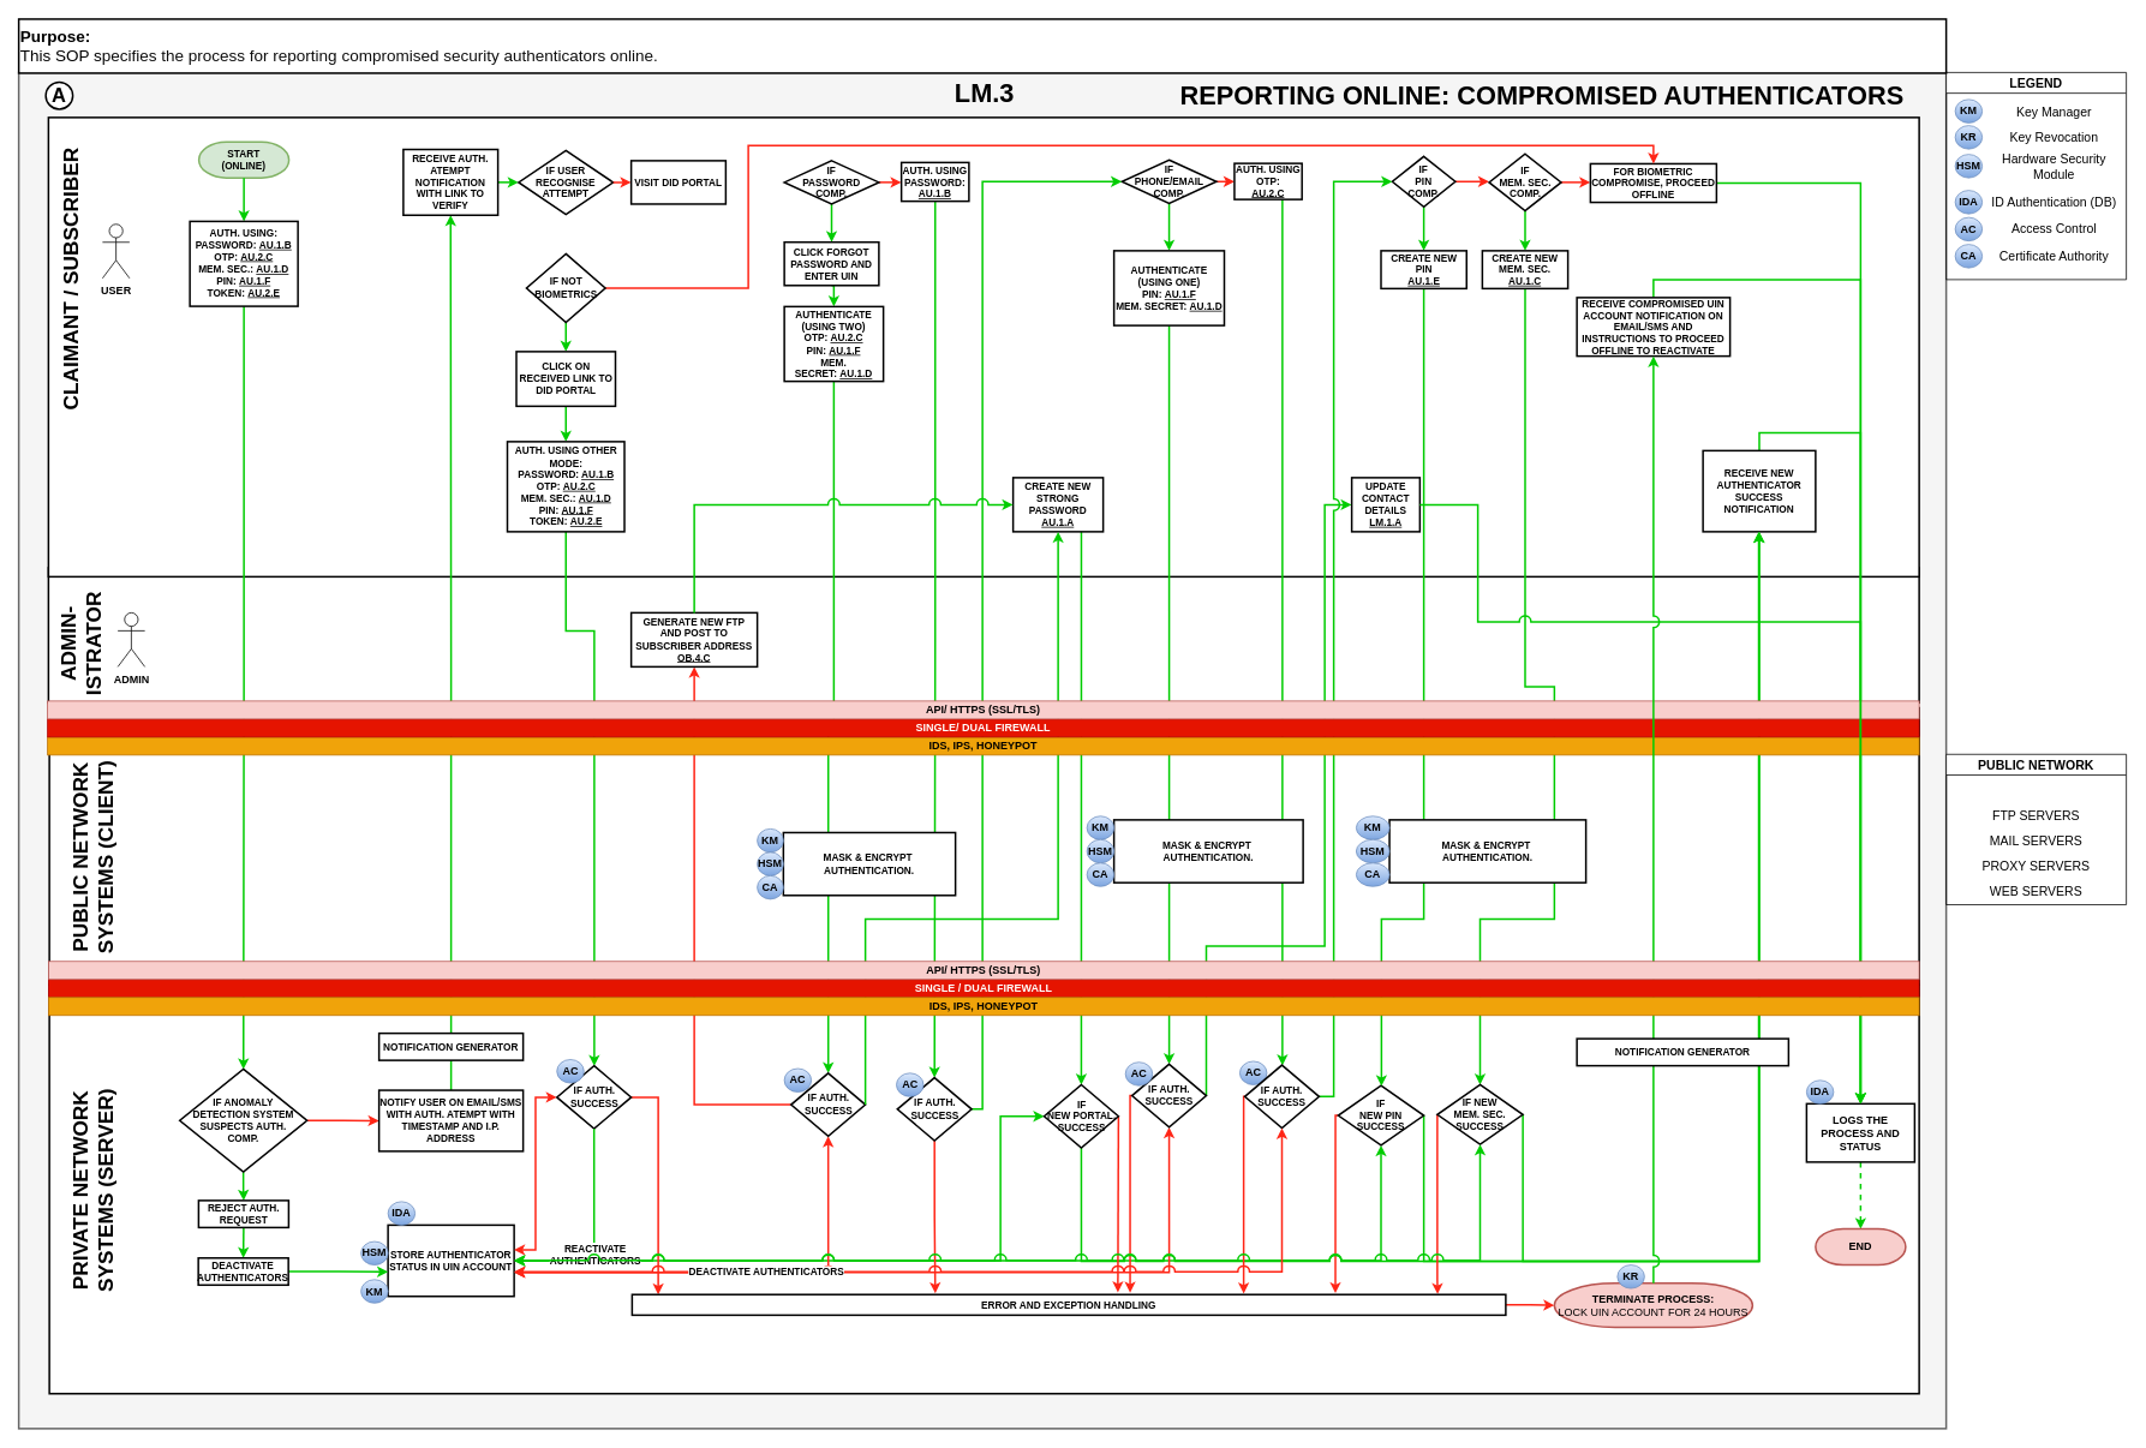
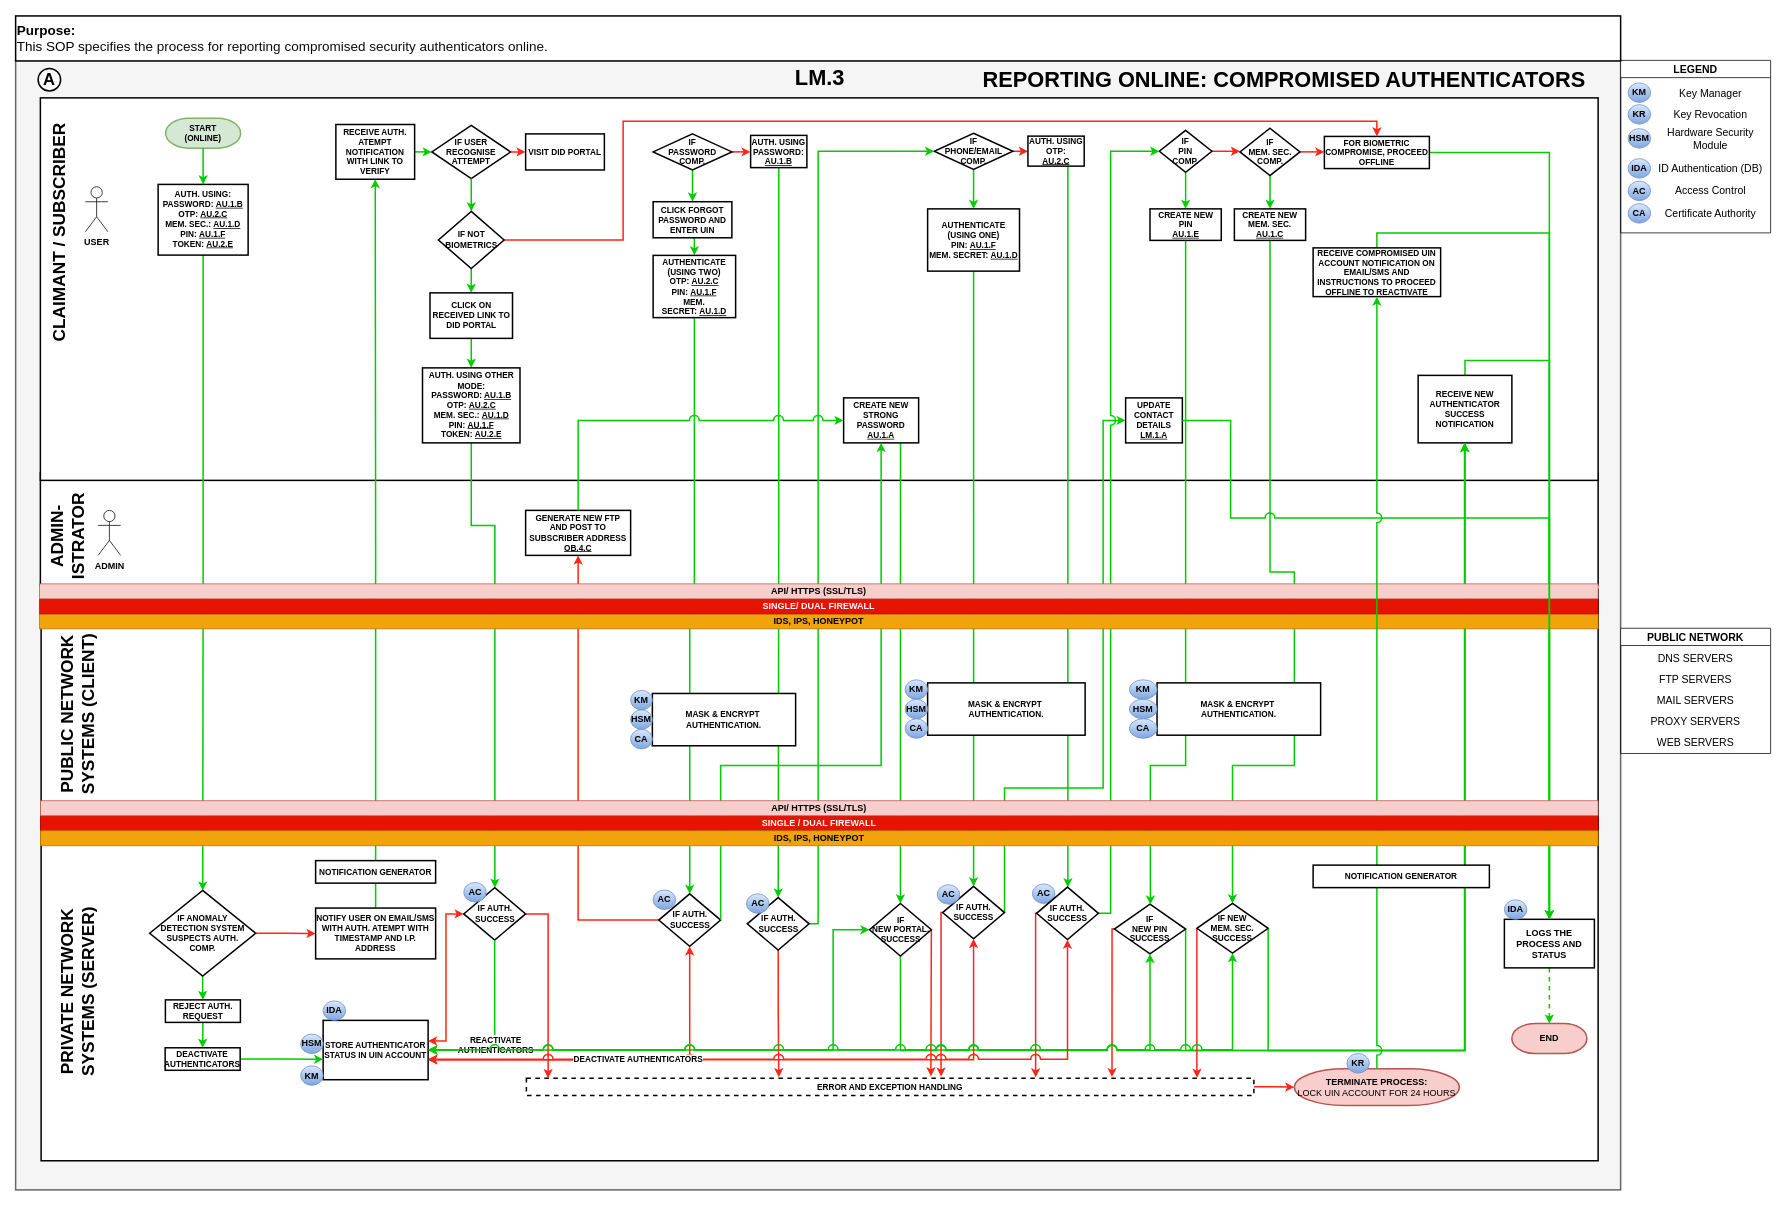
+ <mxCell id="159" value="" style="edgeStyle=orthogonalEdgeStyle;rounded=0;orthogonalLoop=1;jettySize=auto;html=1;exitX=0.5;exitY=1;exitDx=0;exitDy=0;entryX=0.5;entryY=0;entryDx=0;entryDy=0;strokeColor=#00CC00;fontStyle=1;strokeWidth=2;" parent="1" source="71" target="161" edge="1"><mxGeometry relative="1" as="geometry"><mxPoint x="628" y="238" as="sourcePoint" /><mxPoint x="628" y="390" as="targetPoint" /></mxGeometry></mxCell>
+ <mxCell id="26" value="DNS SERVERS" style="text;html=1;strokeColor=none;fillColor=none;align=center;verticalAlign=middle;whiteSpace=wrap;rounded=0;fontSize=14;" parent="25" vertex="1"><mxGeometry y="27" width="200" height="28" as="geometry" /></mxCell>
- <mxCell id="150" value="ERROR AND EXCEPTION HANDLING" style="rounded=0;whiteSpace=wrap;html=1;fontStyle=1;strokeWidth=2;fontSize=11;fillColor=default;strokeColor=default;" parent="1" vertex="1"><mxGeometry x="701" y="1437.13" width="970" height="22.87" as="geometry" /></mxCell>
+ <mxCell id="150" value="ERROR AND EXCEPTION HANDLING" style="rounded=0;whiteSpace=wrap;html=1;fontStyle=1;strokeWidth=2;fontSize=11;fillColor=default;strokeColor=default;dashed=1;" parent="1" vertex="1"><mxGeometry x="701" y="1437.13" width="970" height="22.87" as="geometry" /></mxCell>
